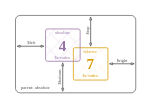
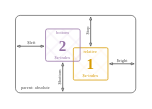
- <mxCell id="14" value="absolute" style="text;html=1;strokeColor=none;fillColor=none;align=center;verticalAlign=middle;whiteSpace=wrap;rounded=0;labelBackgroundColor=none;fontFamily=Comic Sans MS;fontSize=6;fontColor=#9673A6;" vertex="1" parent="9"><mxGeometry x="9" width="32" height="10" as="geometry" /></mxCell>
+ <mxCell id="14" value="bottom" style="text;html=1;strokeColor=none;fillColor=none;align=center;verticalAlign=middle;whiteSpace=wrap;rounded=0;labelBackgroundColor=none;fontFamily=Comic Sans MS;fontSize=6;fontColor=#9673A6;" vertex="1" parent="9"><mxGeometry x="9" width="32" height="10" as="geometry" /></mxCell>
- <mxCell id="15" value="&lt;font style=&quot;font-size: 20px;&quot;&gt;4&lt;/font&gt;" style="text;html=1;strokeColor=none;fillColor=none;align=center;verticalAlign=middle;whiteSpace=wrap;rounded=0;labelBackgroundColor=none;fontFamily=Comic Sans MS;fontSize=20;fontColor=#9673A6;fontStyle=1" vertex="1" parent="9"><mxGeometry x="10" y="16.5" width="30" height="10" as="geometry" /></mxCell>
+ <mxCell id="15" value="&lt;font style=&quot;font-size: 20px;&quot;&gt;2&lt;/font&gt;" style="text;html=1;strokeColor=none;fillColor=none;align=center;verticalAlign=middle;whiteSpace=wrap;rounded=0;labelBackgroundColor=none;fontFamily=Comic Sans MS;fontSize=20;fontColor=#9673A6;fontStyle=1" vertex="1" parent="9"><mxGeometry x="10" y="16.5" width="30" height="10" as="geometry" /></mxCell>
- <mxCell id="8" value="&lt;font style=&quot;font-size: 20px;&quot;&gt;7&lt;/font&gt;" style="text;html=1;strokeColor=none;fillColor=none;align=center;verticalAlign=middle;whiteSpace=wrap;rounded=0;labelBackgroundColor=none;fontFamily=Comic Sans MS;fontSize=20;fontColor=#D79B00;fontStyle=1" vertex="1" parent="4"><mxGeometry x="10" y="16" width="30" height="10" as="geometry" /></mxCell>
+ <mxCell id="8" value="&lt;font style=&quot;font-size: 20px;&quot;&gt;1&lt;/font&gt;" style="text;html=1;strokeColor=none;fillColor=none;align=center;verticalAlign=middle;whiteSpace=wrap;rounded=0;labelBackgroundColor=none;fontFamily=Comic Sans MS;fontSize=20;fontColor=#D79B00;fontStyle=1" vertex="1" parent="4"><mxGeometry x="10" y="16" width="30" height="10" as="geometry" /></mxCell>
